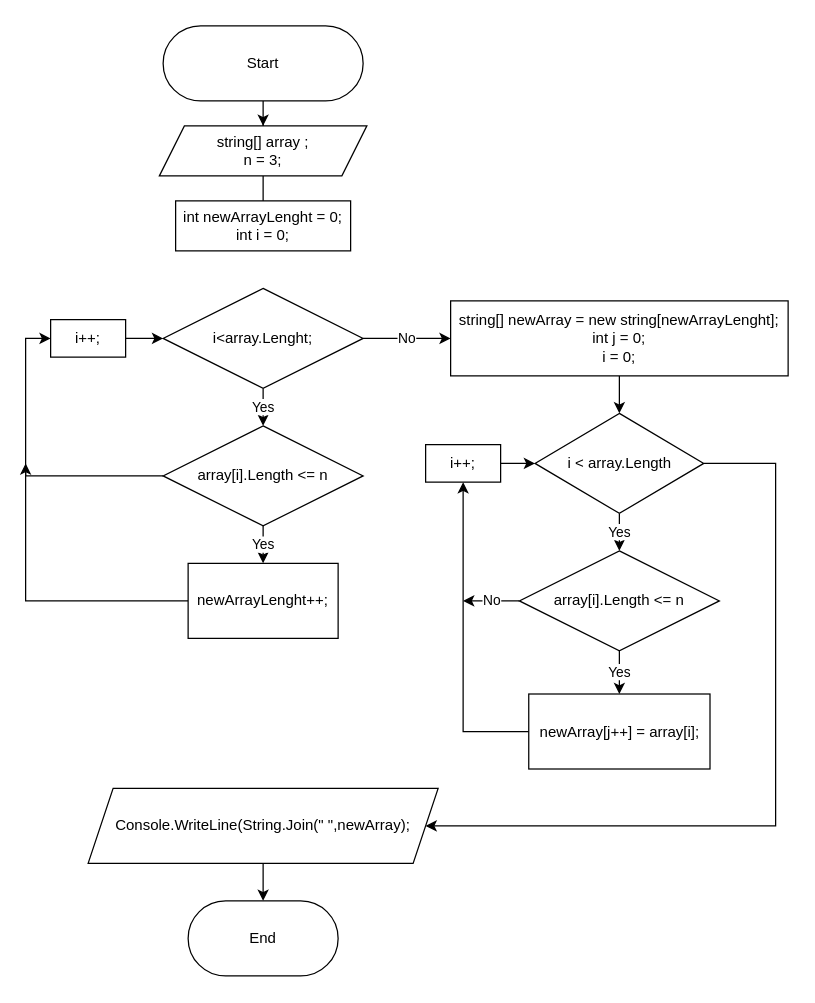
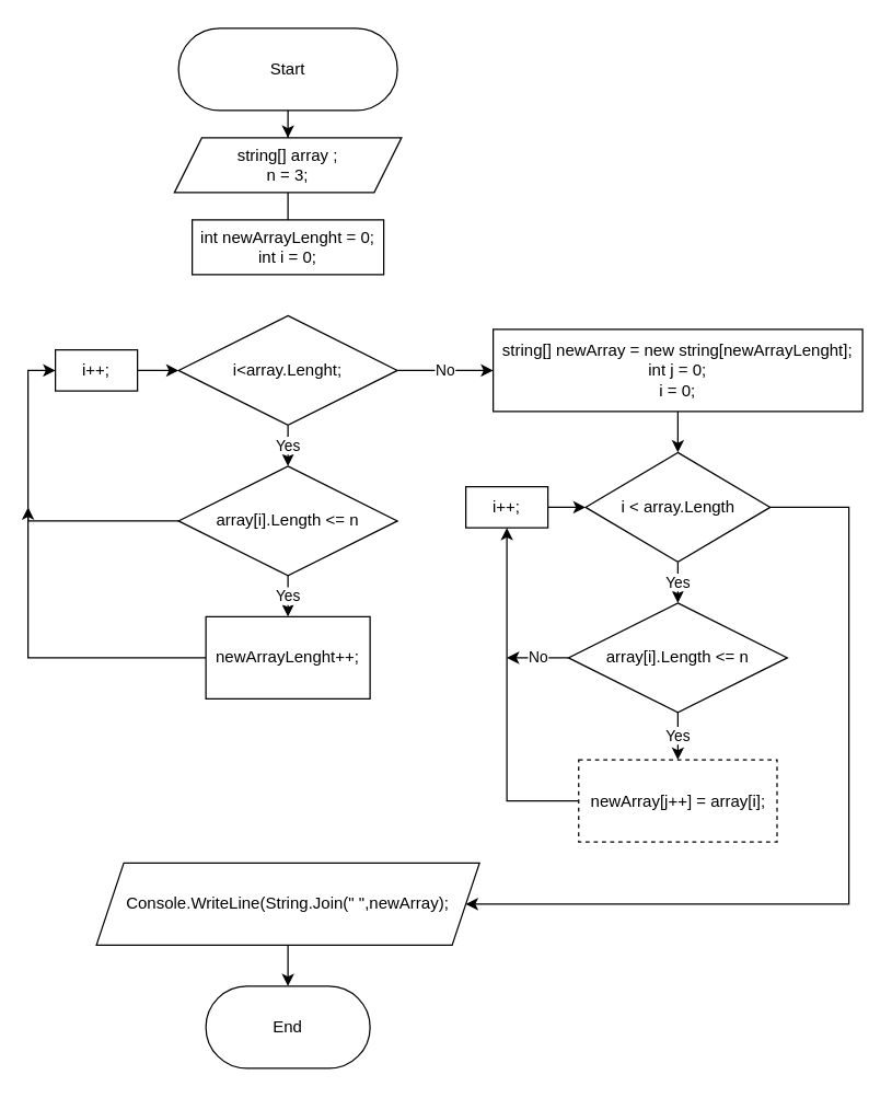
- <mxCell id="26" value="newArray[j++] = array[i];" style="whiteSpace=wrap;html=1;" vertex="1" parent="1"><mxGeometry x="422.5" y="554.5" width="145" height="60" as="geometry" /></mxCell>
+ <mxCell id="26" value="newArray[j++] = array[i];" style="whiteSpace=wrap;html=1;dashed=1;" vertex="1" parent="1"><mxGeometry x="422.5" y="554.5" width="145" height="60" as="geometry" /></mxCell>
